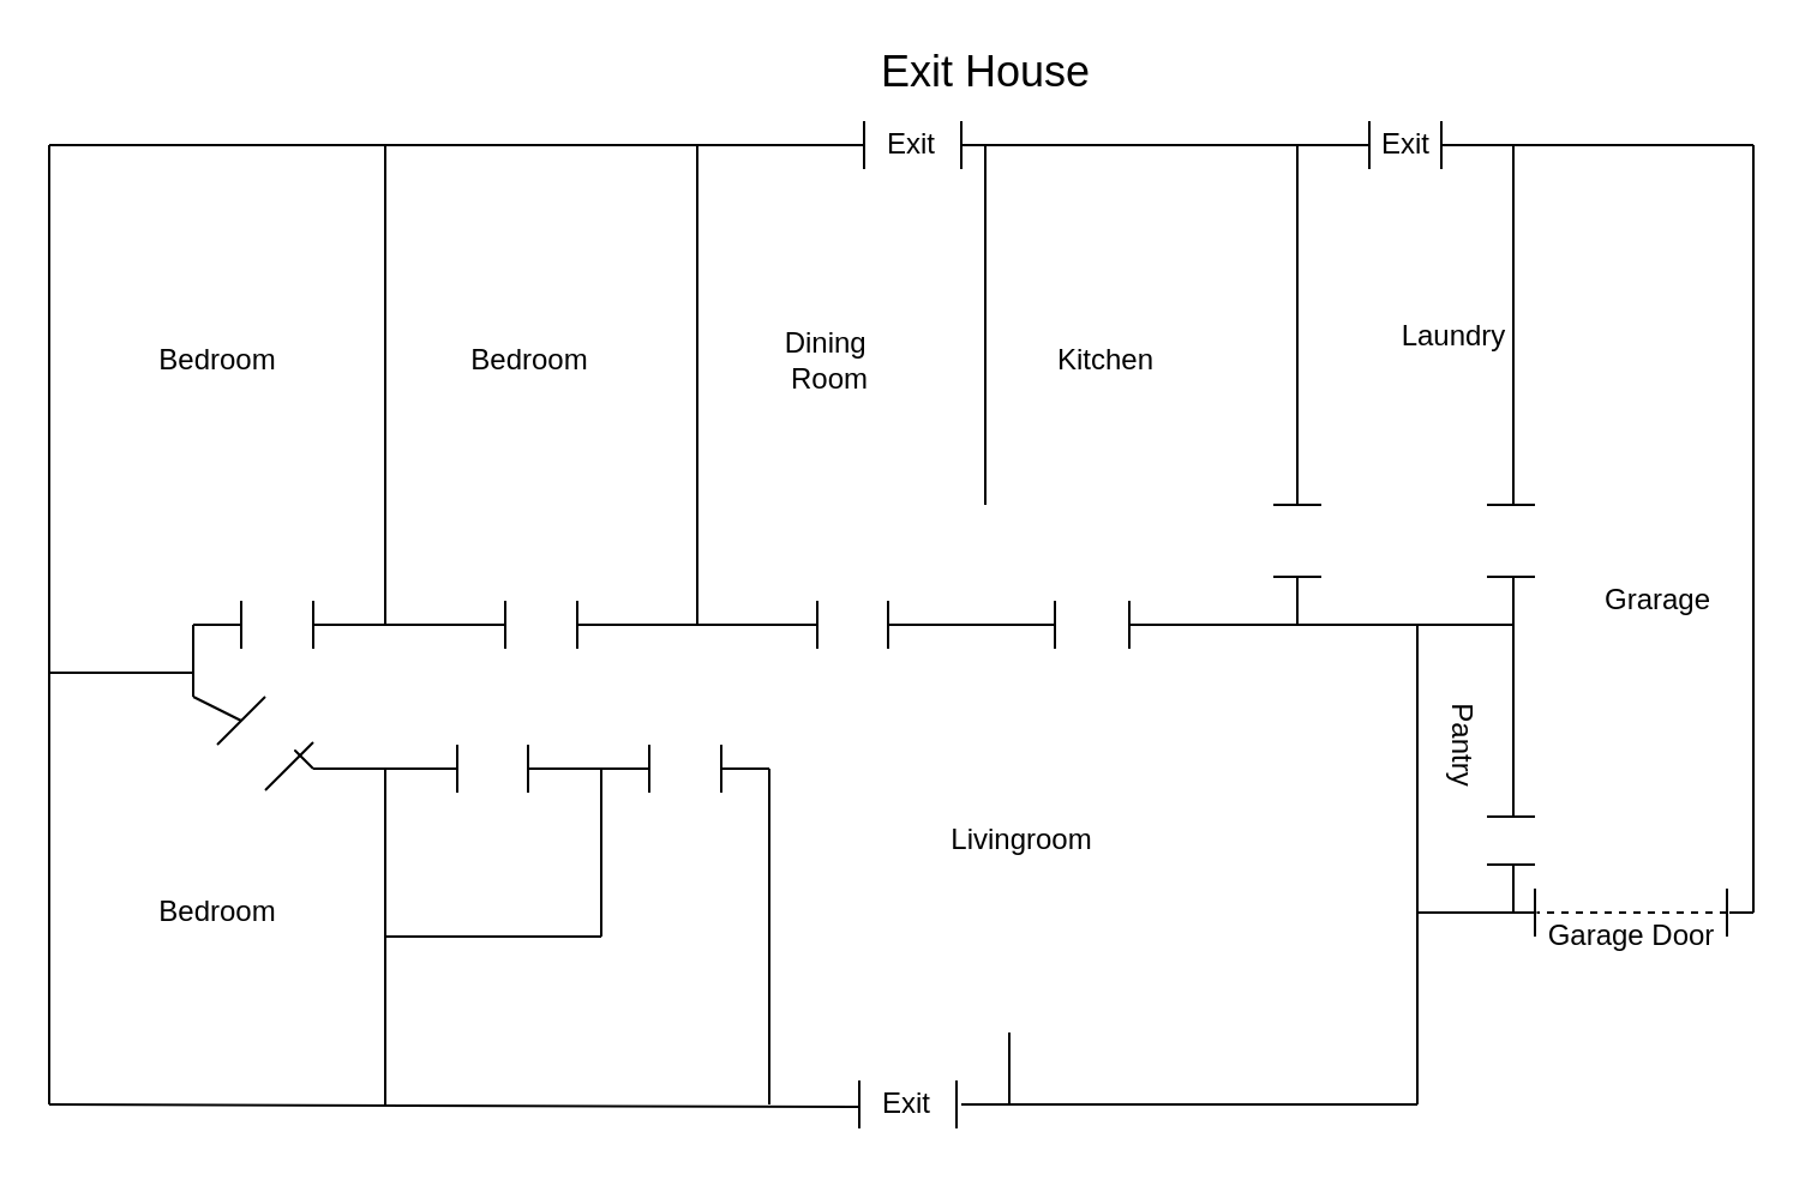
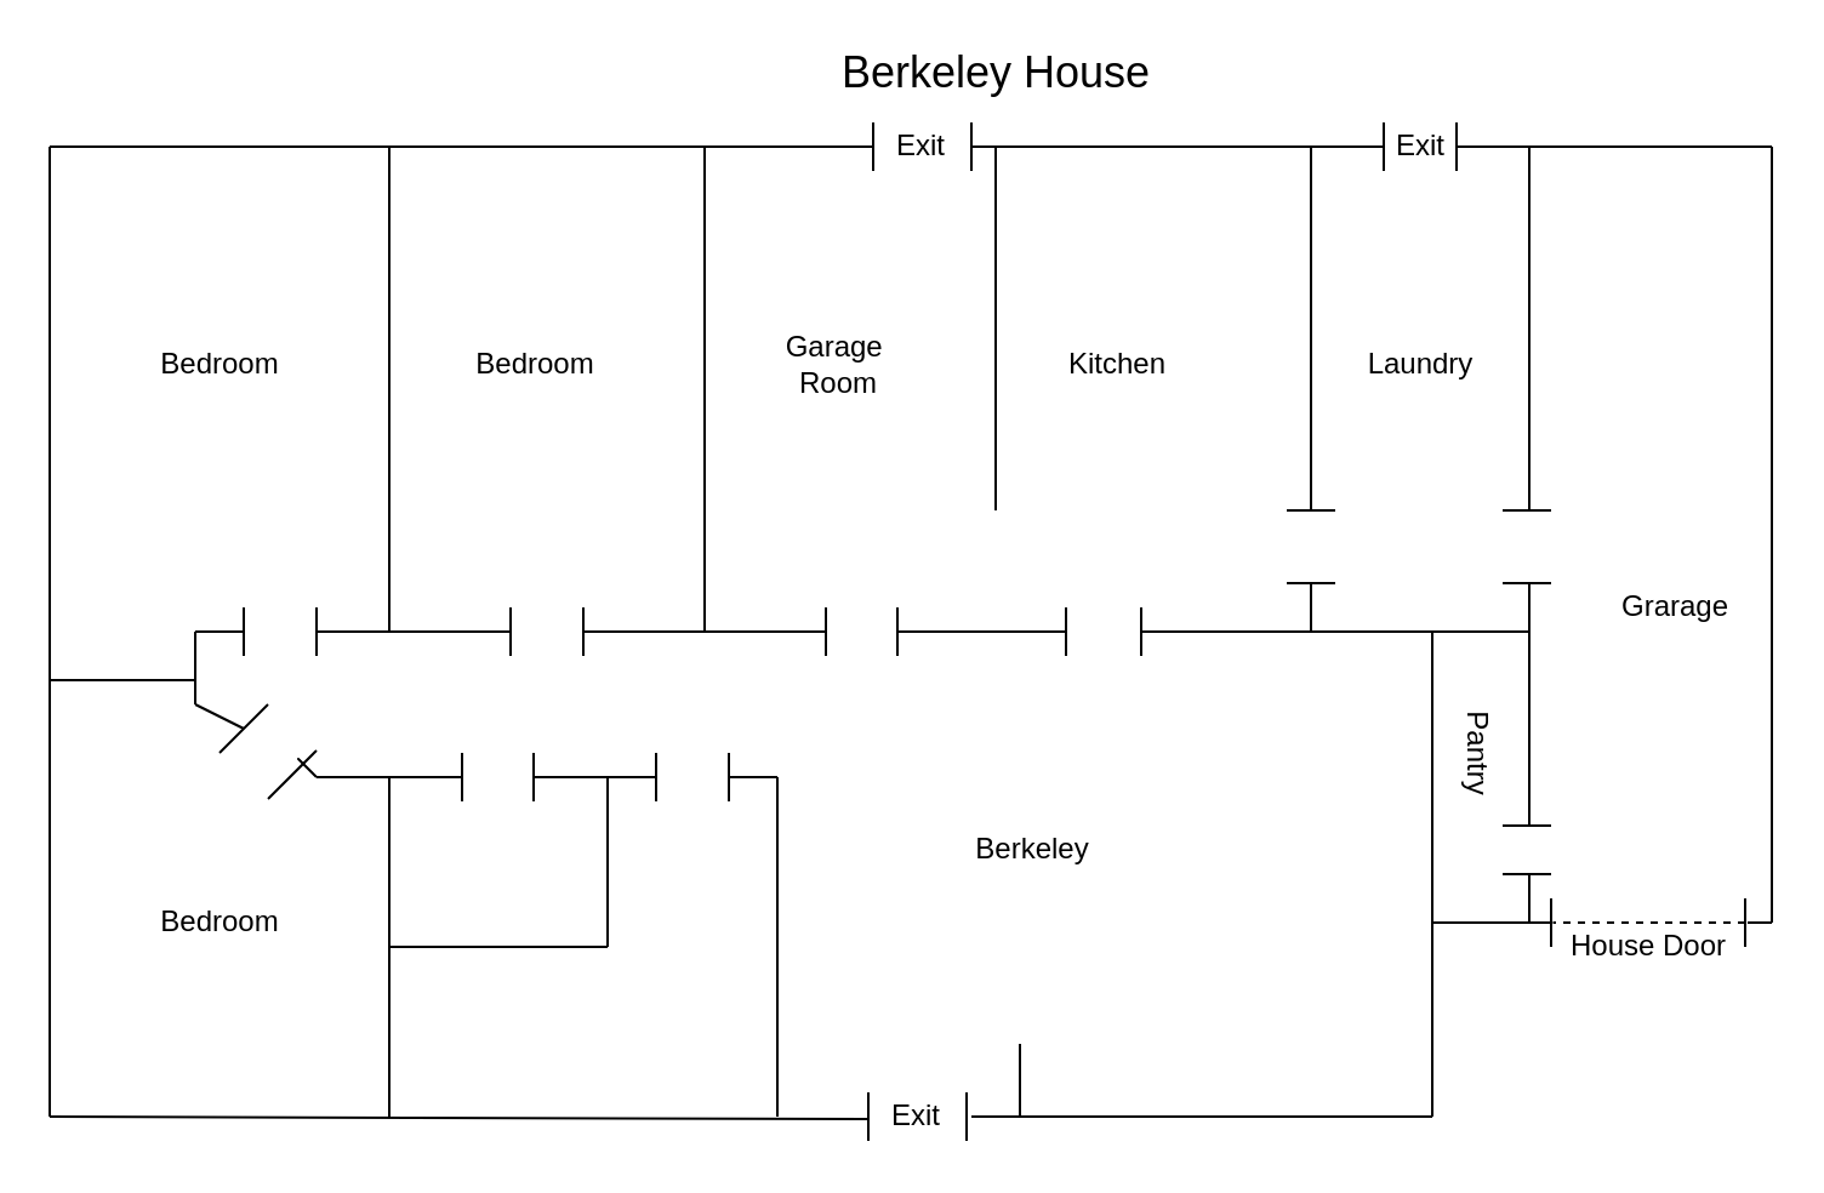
- <mxCell id="2" value="&lt;font style=&quot;font-size: 18px&quot;&gt;Exit House&lt;/font&gt;" style="text;html=1;align=center;verticalAlign=middle;resizable=0;points=[];autosize=1;" parent="1" vertex="1"><mxGeometry x="340" y="20" width="140" height="20" as="geometry" /></mxCell>
+ <mxCell id="2" value="&lt;font style=&quot;font-size: 18px&quot;&gt;Berkeley House&lt;/font&gt;" style="text;html=1;align=center;verticalAlign=middle;resizable=0;points=[];autosize=1;" parent="1" vertex="1"><mxGeometry x="340" y="20" width="140" height="20" as="geometry" /></mxCell>
- <mxCell id="37" value="Laundry" style="text;html=1;align=center;verticalAlign=middle;resizable=0;points=[];autosize=1;" parent="1" vertex="1"><mxGeometry x="575" y="130" width="60" height="20" as="geometry" /></mxCell>
+ <mxCell id="37" value="Laundry" style="text;html=1;align=center;verticalAlign=middle;resizable=0;points=[];autosize=1;" parent="1" vertex="1"><mxGeometry x="555" y="140" width="60" height="20" as="geometry" /></mxCell>
- <mxCell id="38" value="Dining&amp;nbsp;&lt;br&gt;Room" style="text;html=1;align=center;verticalAlign=middle;resizable=0;points=[];autosize=1;" parent="1" vertex="1"><mxGeometry x="320" y="135" width="50" height="30" as="geometry" /></mxCell>
+ <mxCell id="38" value="Garage&amp;nbsp;&lt;br&gt;Room" style="text;html=1;align=center;verticalAlign=middle;resizable=0;points=[];autosize=1;" parent="1" vertex="1"><mxGeometry x="320" y="135" width="50" height="30" as="geometry" /></mxCell>
- <mxCell id="33" value="Livingroom" style="text;html=1;align=center;verticalAlign=middle;resizable=0;points=[];autosize=1;" parent="1" vertex="1"><mxGeometry x="390" y="340" width="70" height="20" as="geometry" /></mxCell>
+ <mxCell id="33" value="Berkeley" style="text;html=1;align=center;verticalAlign=middle;resizable=0;points=[];autosize=1;" parent="1" vertex="1"><mxGeometry x="390" y="340" width="70" height="20" as="geometry" /></mxCell>
- <mxCell id="6" value="Garage Door" style="text;html=1;align=center;verticalAlign=middle;resizable=0;points=[];autosize=1;" parent="1" vertex="1"><mxGeometry x="639" y="380" width="80" height="20" as="geometry" /></mxCell>
+ <mxCell id="6" value="House Door" style="text;html=1;align=center;verticalAlign=middle;resizable=0;points=[];autosize=1;" parent="1" vertex="1"><mxGeometry x="639" y="380" width="80" height="20" as="geometry" /></mxCell>
